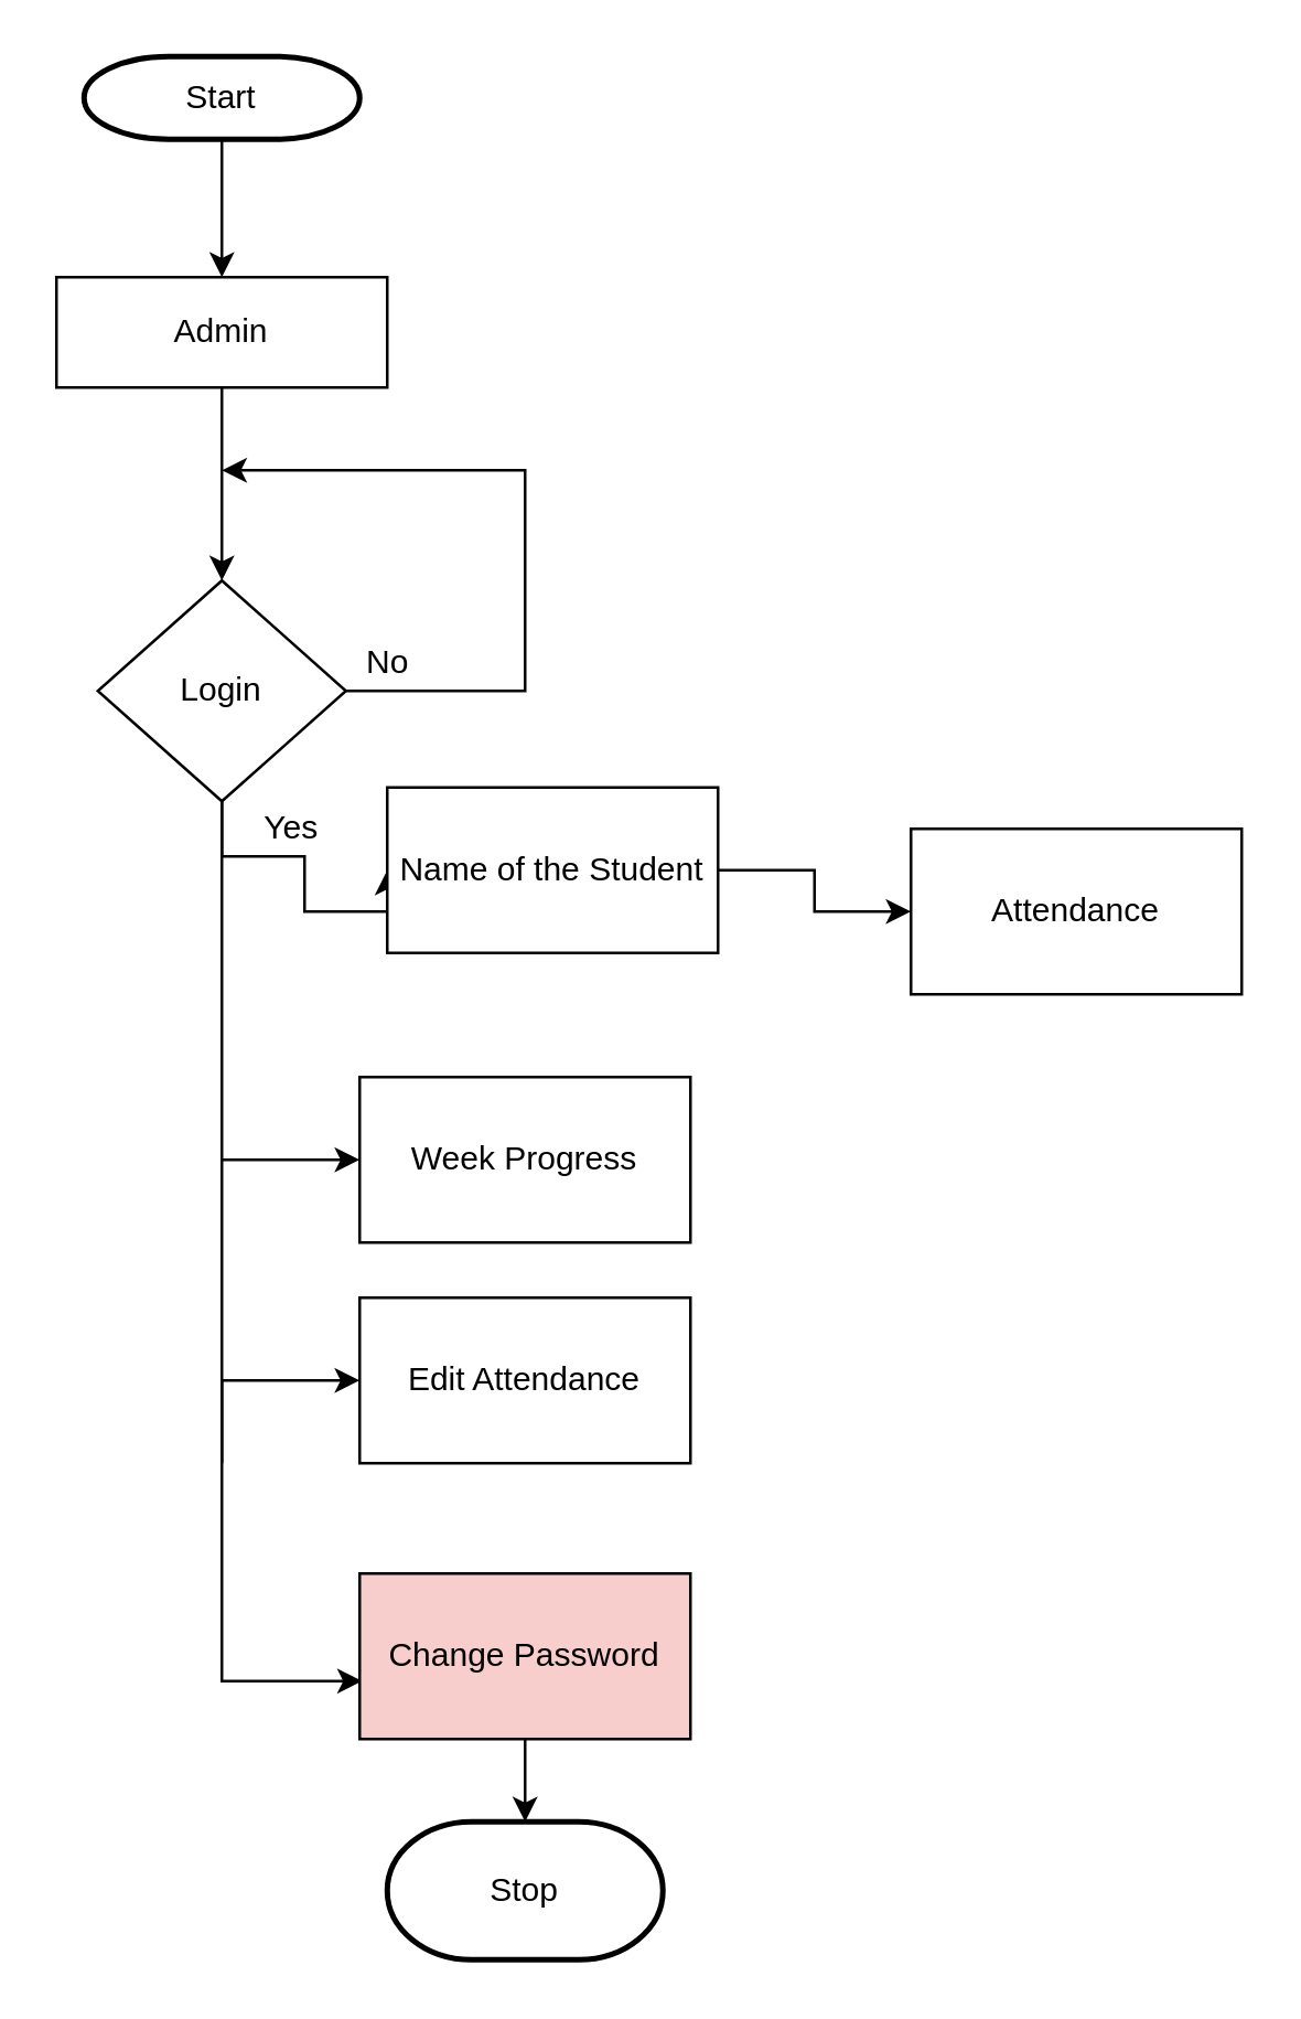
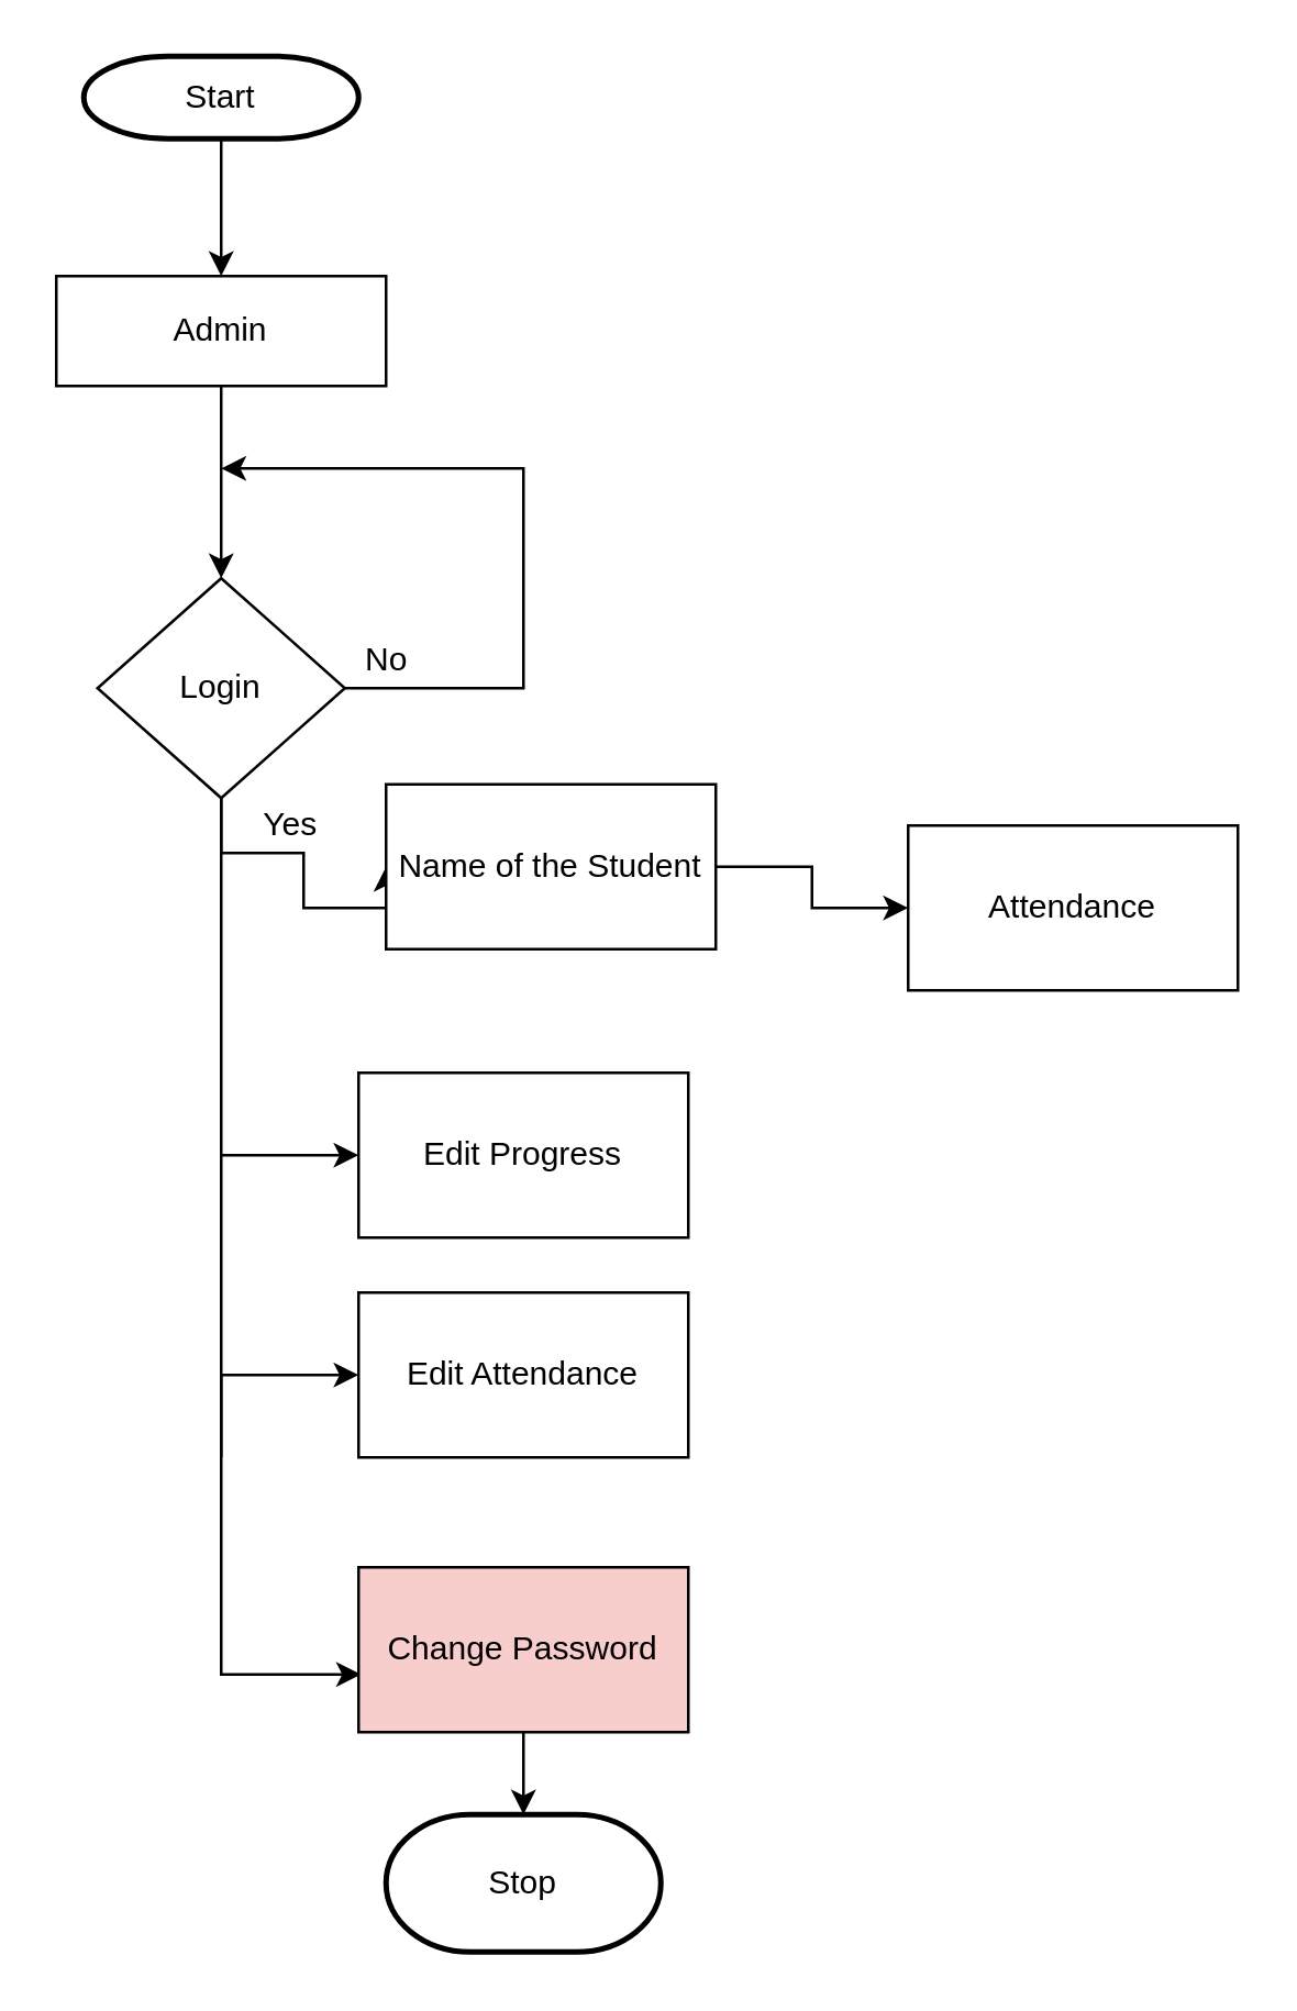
- <mxCell id="13" value="Week Progress" style="rounded=0;whiteSpace=wrap;html=1;" vertex="1" parent="1"><mxGeometry x="130" y="390" width="120" height="60" as="geometry" /></mxCell>
+ <mxCell id="13" value="Edit Progress" style="rounded=0;whiteSpace=wrap;html=1;" vertex="1" parent="1"><mxGeometry x="130" y="390" width="120" height="60" as="geometry" /></mxCell>
